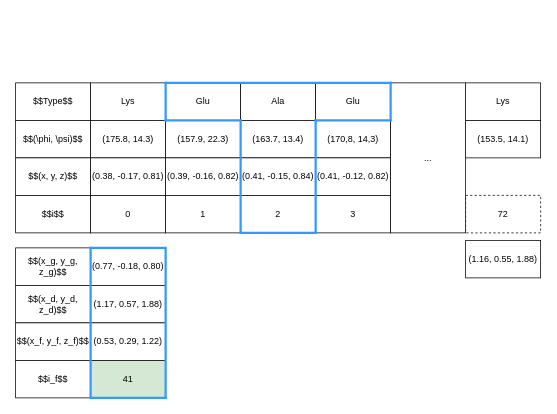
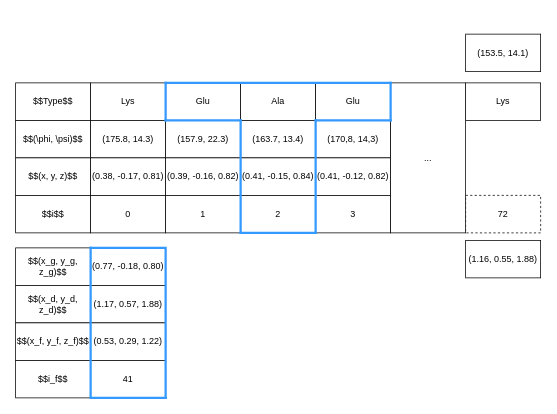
- <mxCell id="31" value="(153.5, 14.1)" style="rounded=0;whiteSpace=wrap;html=1;" vertex="1" parent="1"><mxGeometry x="620" y="160" width="100" height="50" as="geometry" /></mxCell>
+ <mxCell id="31" value="(153.5, 14.1)" style="rounded=0;whiteSpace=wrap;html=1;" vertex="1" parent="1"><mxGeometry x="620" y="45" width="100" height="50" as="geometry" /></mxCell>
- <mxCell id="29" value="41" style="rounded=0;whiteSpace=wrap;html=1;fillColor=#d5e8d4;" vertex="1" parent="1"><mxGeometry x="120" y="480" width="100" height="50" as="geometry" /></mxCell>
+ <mxCell id="29" value="41" style="rounded=0;whiteSpace=wrap;html=1;" vertex="1" parent="1"><mxGeometry x="120" y="480" width="100" height="50" as="geometry" /></mxCell>
